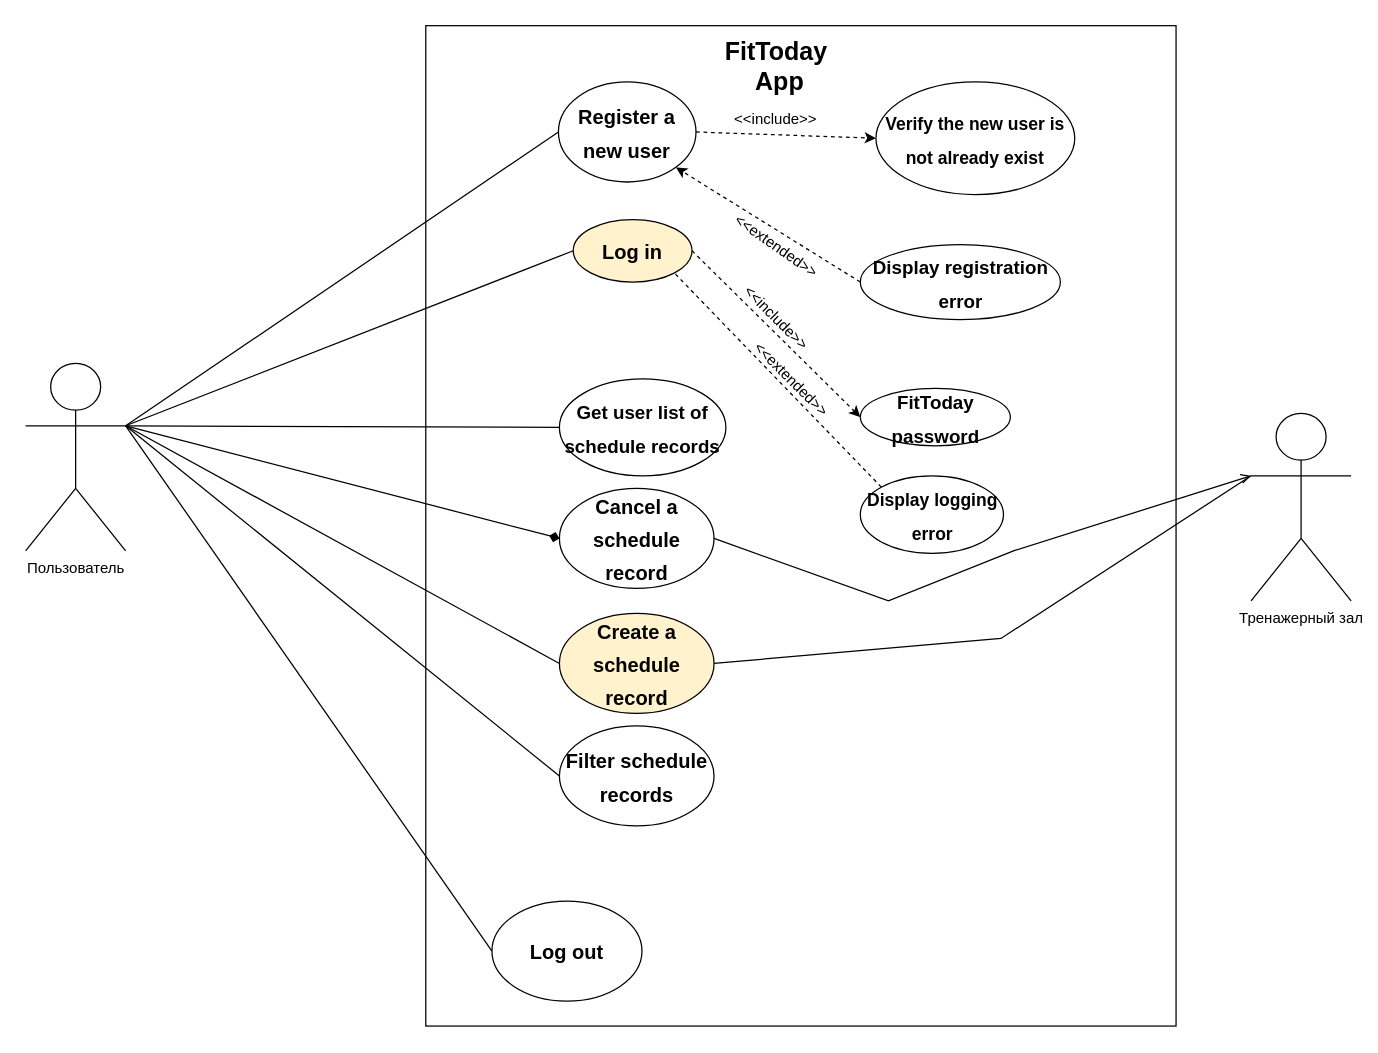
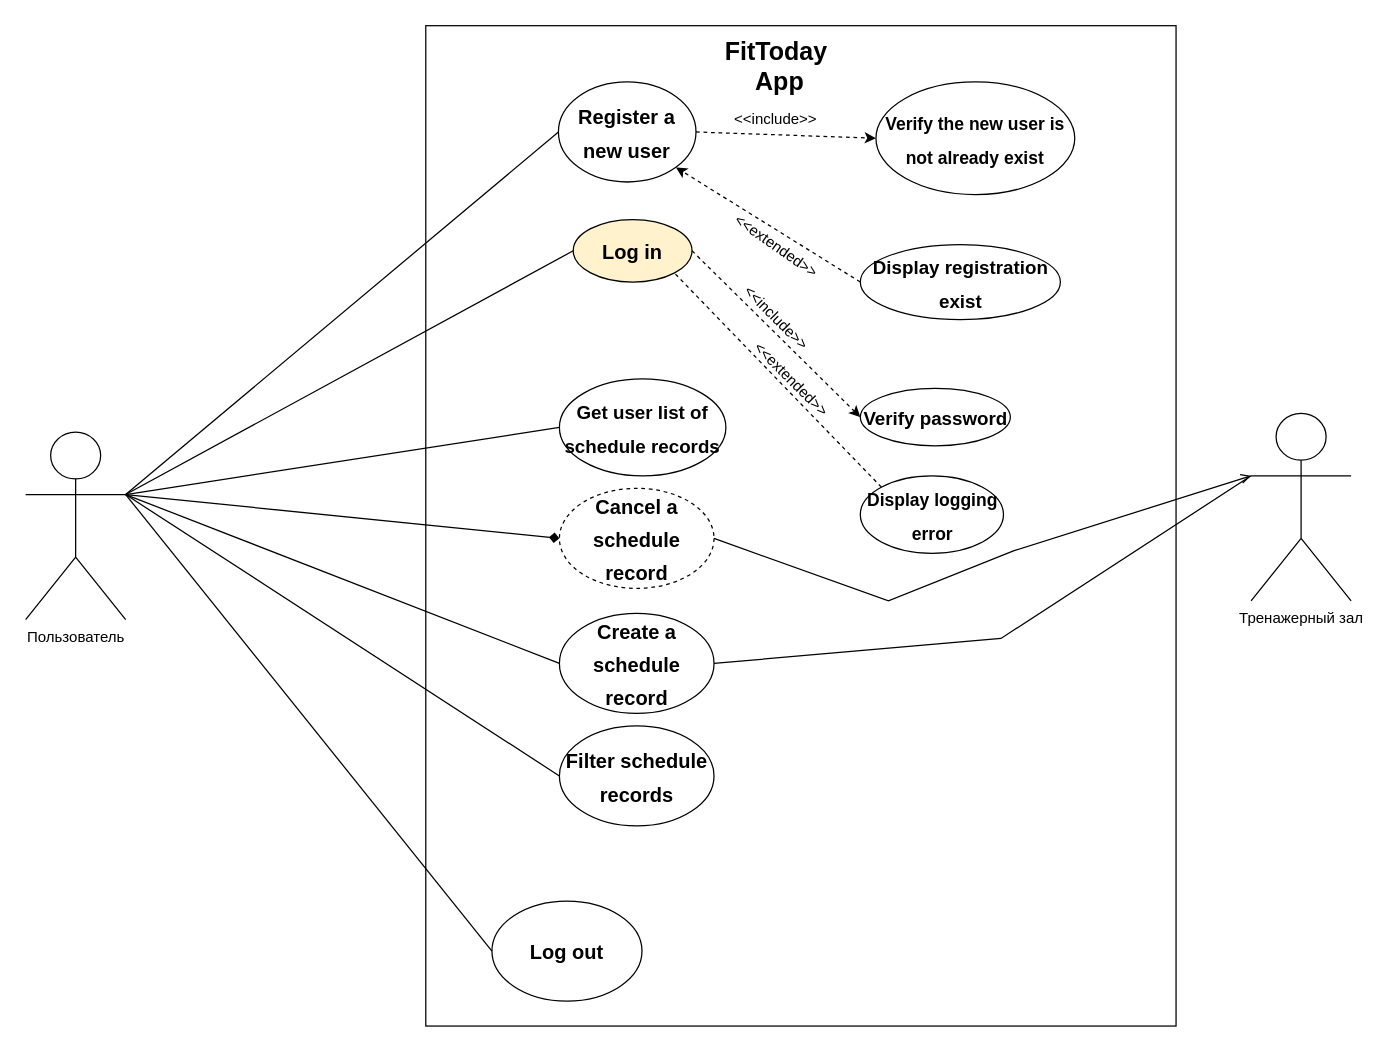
- <mxCell id="11" value="&lt;font style=&quot;font-size: 15px;&quot;&gt;Display registration error&lt;/font&gt;" style="ellipse;whiteSpace=wrap;html=1;fontSize=22;fontStyle=1" parent="3" vertex="1"><mxGeometry x="367.5" y="175" width="160" height="60" as="geometry" /></mxCell>
+ <mxCell id="11" value="&lt;font style=&quot;font-size: 15px;&quot;&gt;Display registration exist&lt;/font&gt;" style="ellipse;whiteSpace=wrap;html=1;fontSize=22;fontStyle=1" parent="3" vertex="1"><mxGeometry x="367.5" y="175" width="160" height="60" as="geometry" /></mxCell>
- <mxCell id="12" value="&lt;font style=&quot;font-size: 15px;&quot;&gt;FitToday password&lt;/font&gt;" style="ellipse;whiteSpace=wrap;html=1;fontSize=22;fontStyle=1" parent="3" vertex="1"><mxGeometry x="367.5" y="290" width="120" height="46" as="geometry" /></mxCell>
+ <mxCell id="12" value="&lt;font style=&quot;font-size: 15px;&quot;&gt;Verify password&lt;/font&gt;" style="ellipse;whiteSpace=wrap;html=1;fontSize=22;fontStyle=1" parent="3" vertex="1"><mxGeometry x="367.5" y="290" width="120" height="46" as="geometry" /></mxCell>
- <mxCell id="26" value="Пользователь&lt;div&gt;&lt;br&gt;&lt;/div&gt;" style="shape=umlActor;verticalLabelPosition=bottom;verticalAlign=top;html=1;outlineConnect=0;" parent="1" vertex="1"><mxGeometry x="20" y="290" width="80" height="150" as="geometry" /></mxCell>
+ <mxCell id="26" value="Пользователь&lt;div&gt;&lt;br&gt;&lt;/div&gt;" style="shape=umlActor;verticalLabelPosition=bottom;verticalAlign=top;html=1;outlineConnect=0;" parent="1" vertex="1"><mxGeometry x="20" y="345" width="80" height="150" as="geometry" /></mxCell>
- <mxCell id="23" value="&lt;font style=&quot;font-size: 16px;&quot;&gt;Cancel a schedule record&lt;/font&gt;" style="ellipse;whiteSpace=wrap;html=1;fontSize=22;fontStyle=1" parent="3" vertex="1"><mxGeometry x="126.87" y="370" width="123.64" height="80" as="geometry" /></mxCell>
+ <mxCell id="23" value="&lt;font style=&quot;font-size: 16px;&quot;&gt;Cancel a schedule record&lt;/font&gt;" style="ellipse;whiteSpace=wrap;html=1;fontSize=22;fontStyle=1;dashed=1;" parent="3" vertex="1"><mxGeometry x="126.87" y="370" width="123.64" height="80" as="geometry" /></mxCell>
- <mxCell id="22" value="&lt;font style=&quot;font-size: 16px;&quot;&gt;Create a schedule record&lt;/font&gt;" style="ellipse;whiteSpace=wrap;html=1;fontSize=22;fontStyle=1;fillColor=#fff2cc;" parent="3" vertex="1"><mxGeometry x="126.87" y="470" width="123.64" height="80" as="geometry" /></mxCell>
+ <mxCell id="22" value="&lt;font style=&quot;font-size: 16px;&quot;&gt;Create a schedule record&lt;/font&gt;" style="ellipse;whiteSpace=wrap;html=1;fontSize=22;fontStyle=1" parent="3" vertex="1"><mxGeometry x="126.87" y="470" width="123.64" height="80" as="geometry" /></mxCell>
